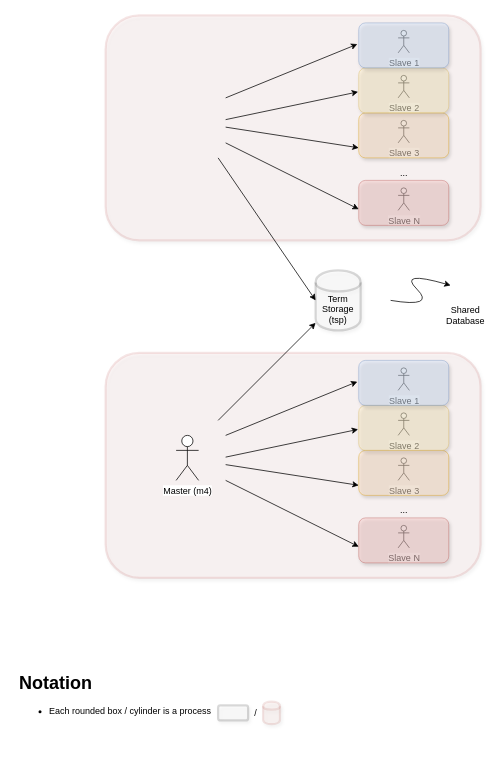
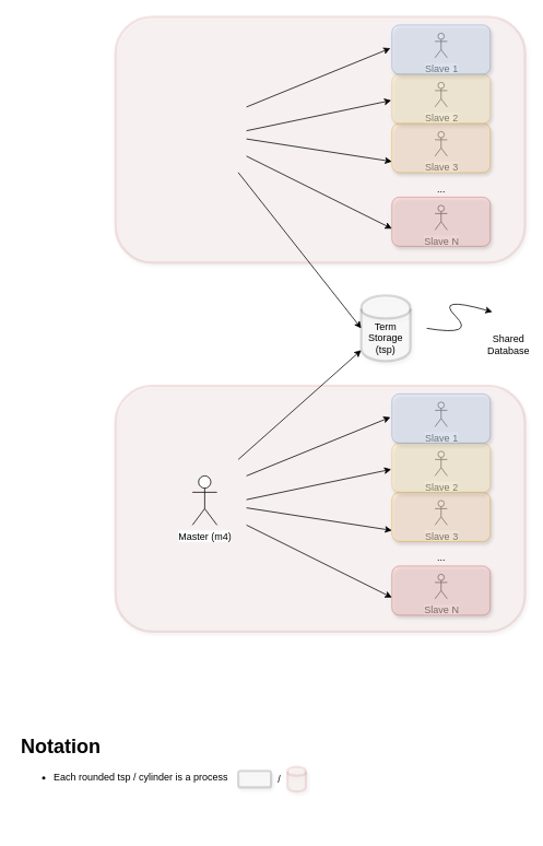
- <mxCell id="16" value="Term Storage (tsp)" style="shape=cylinder;whiteSpace=wrap;html=1;boundedLbl=1;backgroundOutline=1;shadow=1;comic=0;strokeWidth=3;gradientColor=none;opacity=15;" vertex="1" parent="1"><mxGeometry x="420" y="360" width="60" height="80" as="geometry" /></mxCell>
+ <mxCell id="16" value="Term Storage (tsp)" style="shape=cylinder;whiteSpace=wrap;html=1;boundedLbl=1;backgroundOutline=1;shadow=1;comic=0;strokeWidth=3;gradientColor=none;opacity=15;" vertex="1" parent="1"><mxGeometry x="440" y="360" width="60" height="80" as="geometry" /></mxCell>
- <mxCell id="36" value="&lt;h1&gt;Notation&lt;/h1&gt;&lt;p&gt;&lt;/p&gt;&lt;div&gt;&lt;ul&gt;&lt;li&gt;Each rounded box / cylinder is a process&amp;nbsp;&lt;/li&gt;&lt;/ul&gt;&lt;/div&gt;&lt;p&gt;&lt;/p&gt;" style="text;html=1;strokeColor=none;fillColor=none;spacing=5;spacingTop=-20;whiteSpace=wrap;overflow=hidden;rounded=0;shadow=1;comic=0;opacity=15;" vertex="1" parent="1"><mxGeometry x="20" y="890" width="280" height="120" as="geometry" /></mxCell>
+ <mxCell id="36" value="&lt;h1&gt;Notation&lt;/h1&gt;&lt;p&gt;&lt;/p&gt;&lt;div&gt;&lt;ul&gt;&lt;li&gt;Each rounded tsp / cylinder is a process&amp;nbsp;&lt;/li&gt;&lt;/ul&gt;&lt;/div&gt;&lt;p&gt;&lt;/p&gt;" style="text;html=1;strokeColor=none;fillColor=none;spacing=5;spacingTop=-20;whiteSpace=wrap;overflow=hidden;rounded=0;shadow=1;comic=0;opacity=15;" vertex="1" parent="1"><mxGeometry x="20" y="890" width="280" height="120" as="geometry" /></mxCell>
